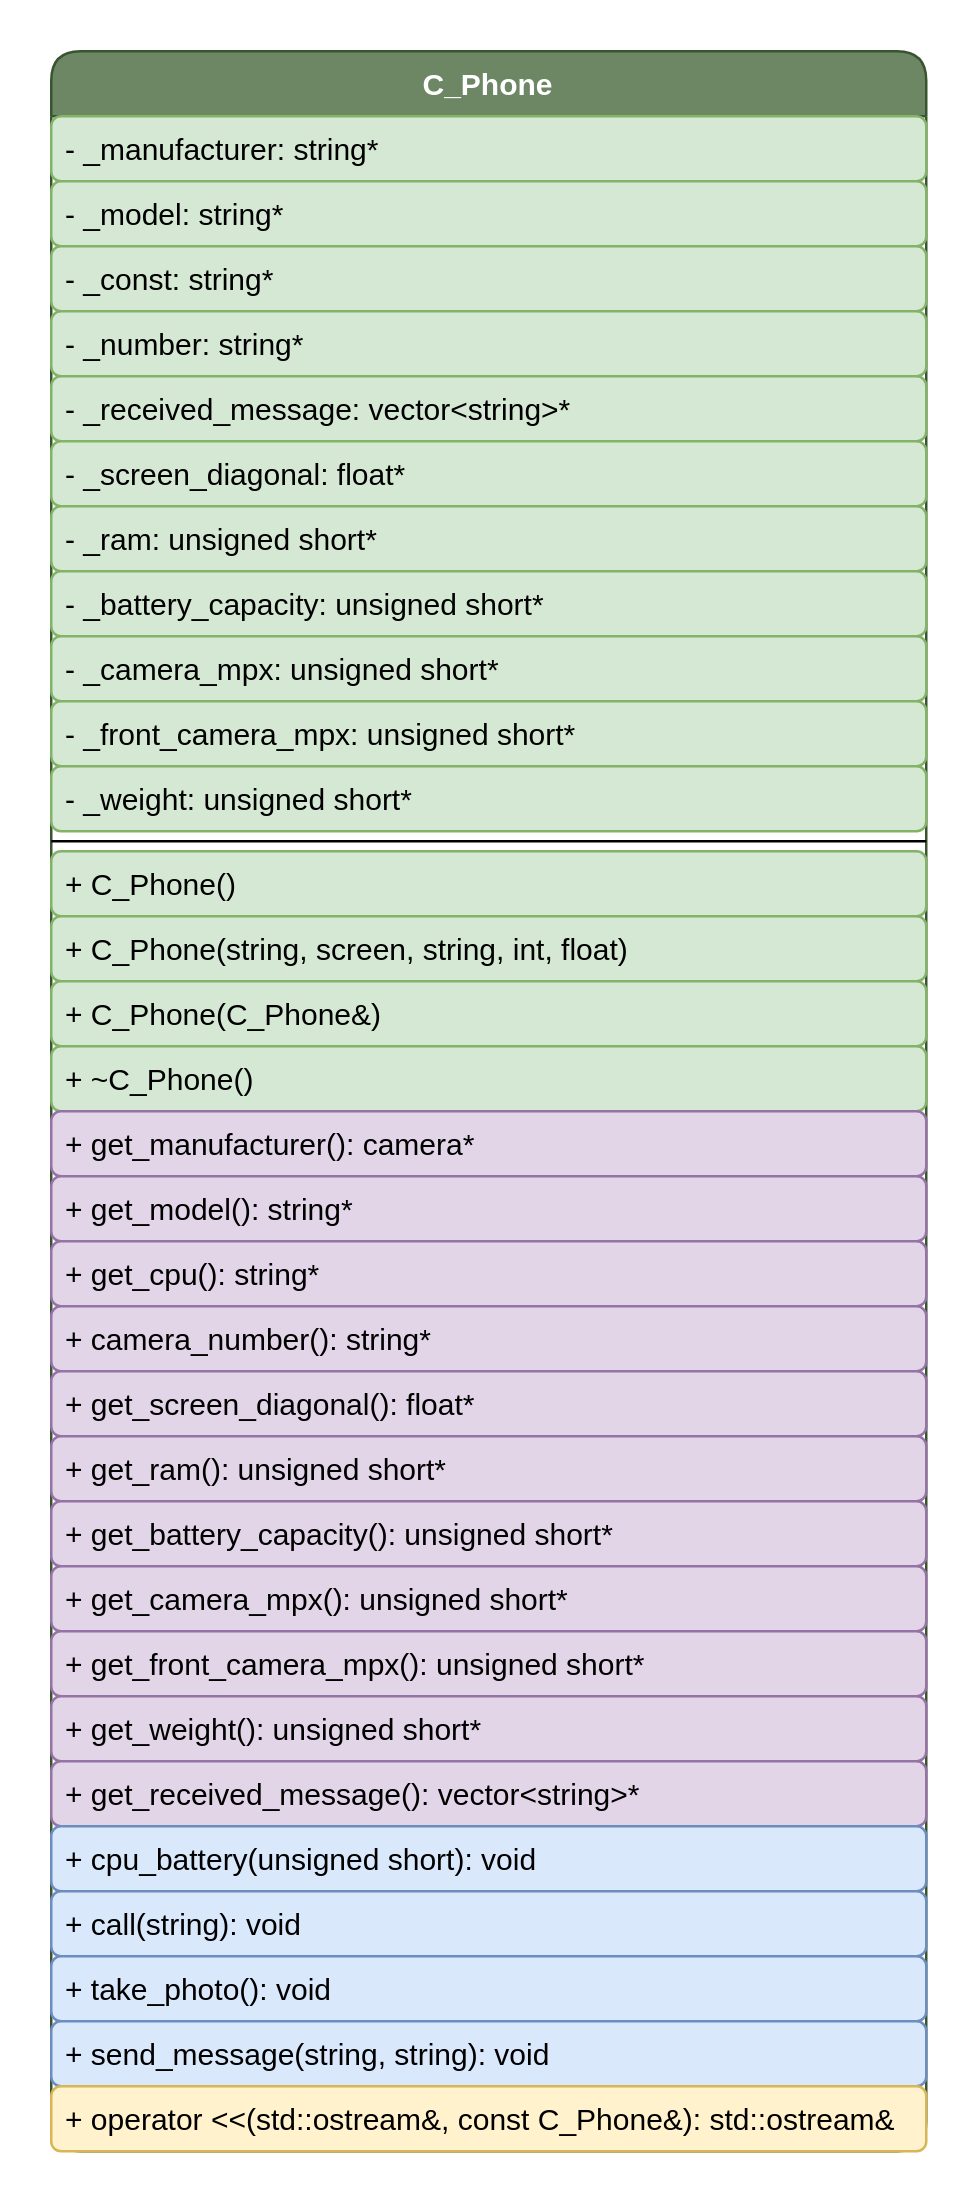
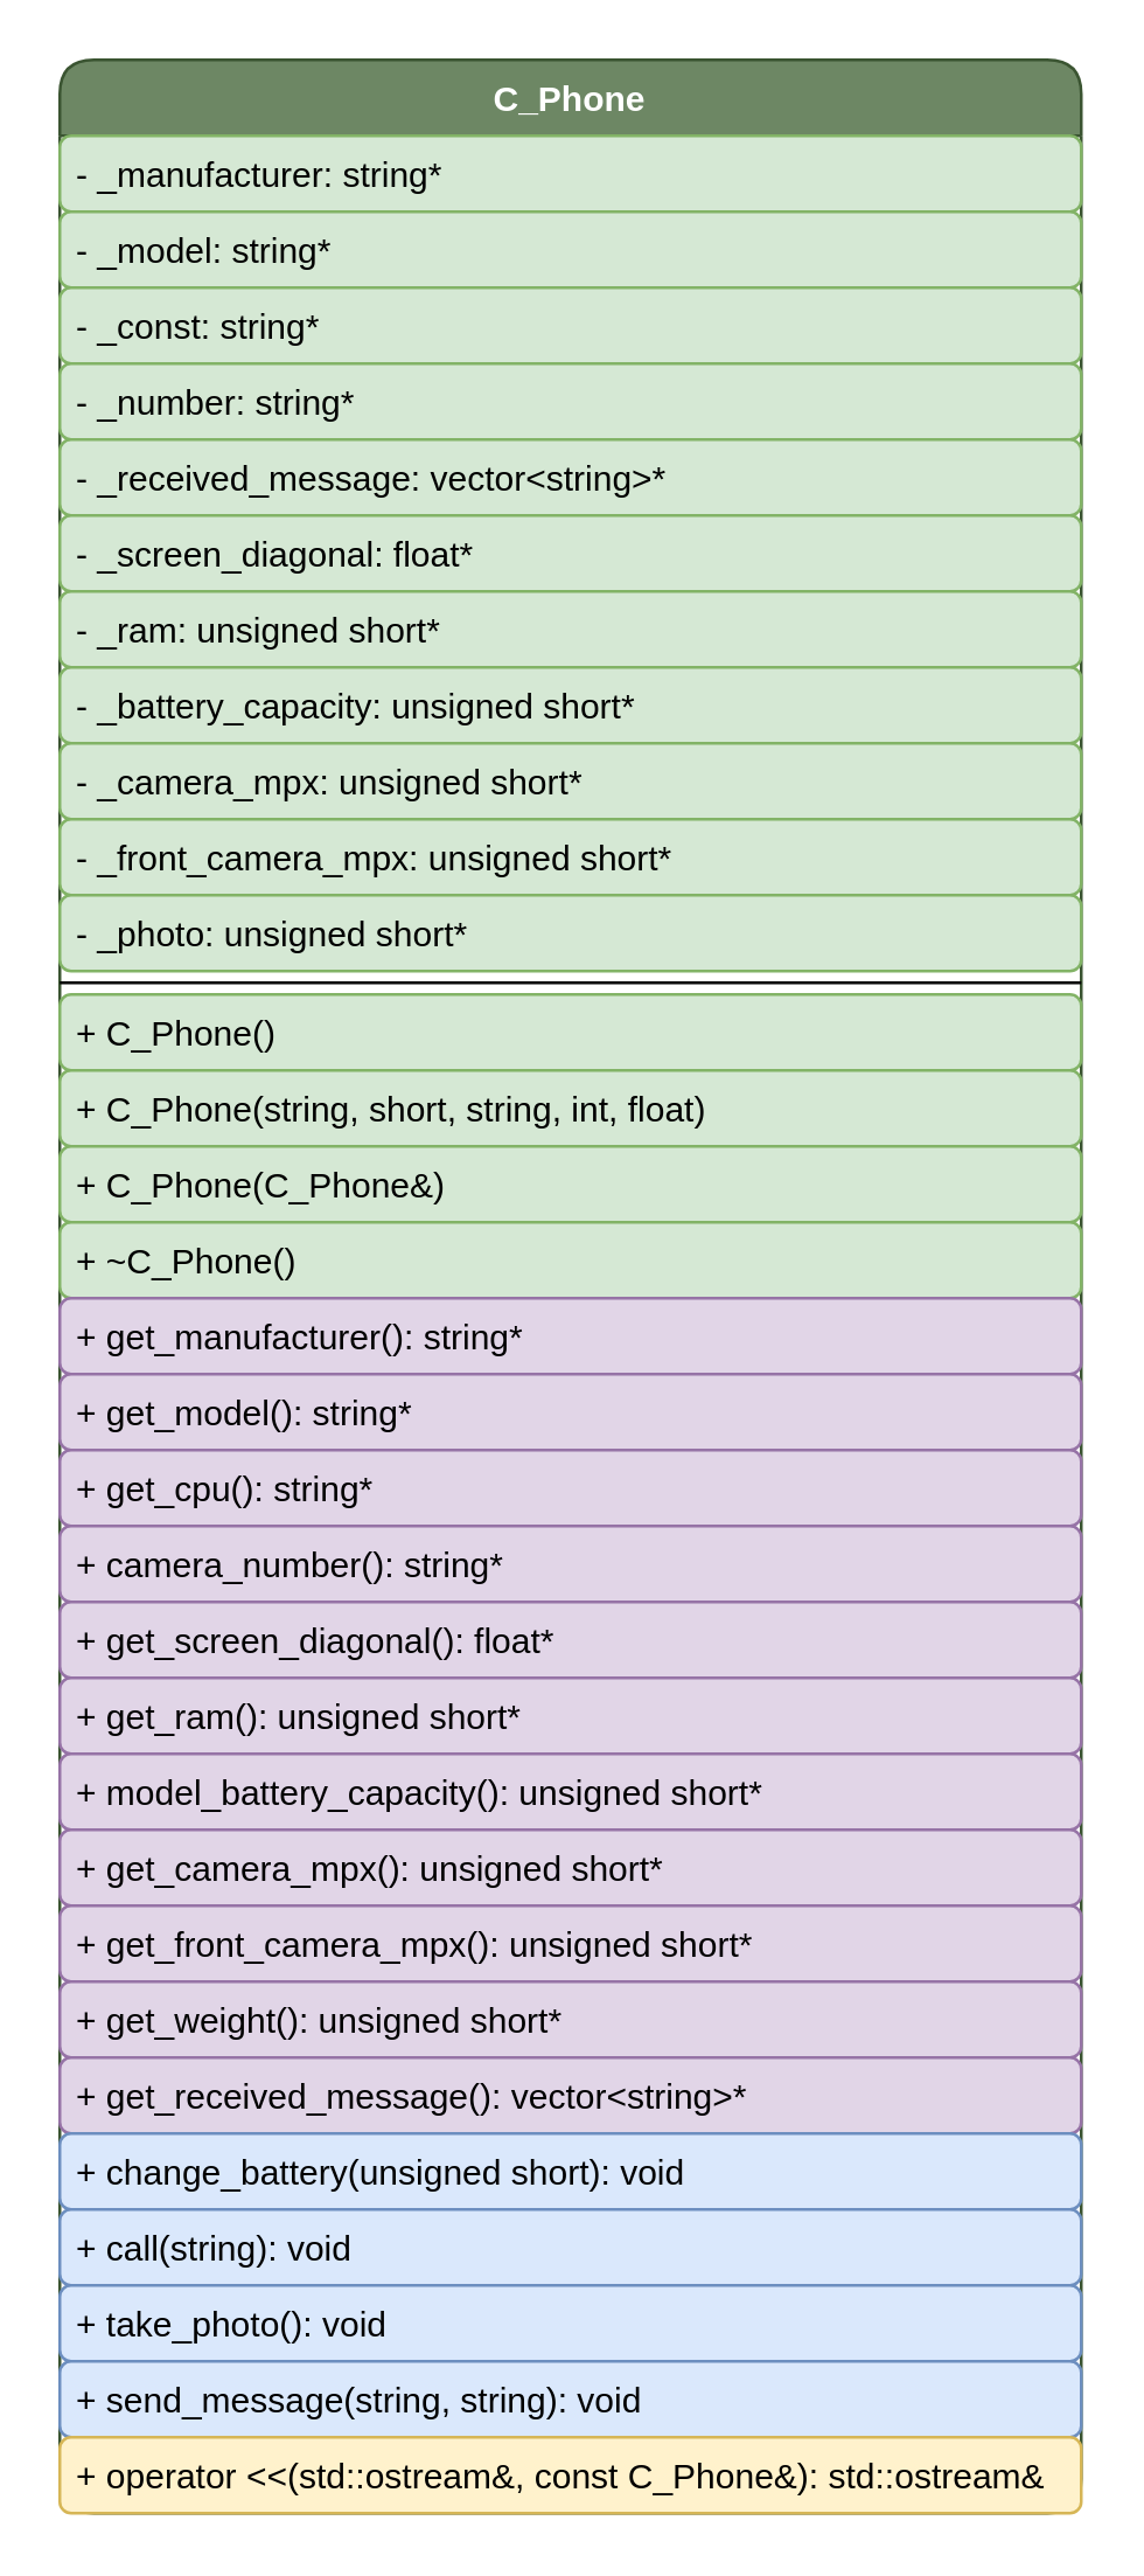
- <mxCell id="13" value="- _weight: unsigned short*" style="text;strokeColor=#82b366;fillColor=#d5e8d4;align=left;verticalAlign=top;spacingLeft=4;spacingRight=4;overflow=hidden;rotatable=0;points=[[0,0.5],[1,0.5]];portConstraint=eastwest;rounded=1;" vertex="1" parent="2"><mxGeometry y="286" width="350" height="26" as="geometry" /></mxCell>
+ <mxCell id="13" value="- _photo: unsigned short*" style="text;strokeColor=#82b366;fillColor=#d5e8d4;align=left;verticalAlign=top;spacingLeft=4;spacingRight=4;overflow=hidden;rotatable=0;points=[[0,0.5],[1,0.5]];portConstraint=eastwest;rounded=1;" vertex="1" parent="2"><mxGeometry y="286" width="350" height="26" as="geometry" /></mxCell>
- <mxCell id="16" value="+ C_Phone(string, screen, string, int, float)" style="text;strokeColor=#82b366;fillColor=#d5e8d4;align=left;verticalAlign=top;spacingLeft=4;spacingRight=4;overflow=hidden;rotatable=0;points=[[0,0.5],[1,0.5]];portConstraint=eastwest;rounded=1;" vertex="1" parent="2"><mxGeometry y="346" width="350" height="26" as="geometry" /></mxCell>
+ <mxCell id="16" value="+ C_Phone(string, short, string, int, float)" style="text;strokeColor=#82b366;fillColor=#d5e8d4;align=left;verticalAlign=top;spacingLeft=4;spacingRight=4;overflow=hidden;rotatable=0;points=[[0,0.5],[1,0.5]];portConstraint=eastwest;rounded=1;" vertex="1" parent="2"><mxGeometry y="346" width="350" height="26" as="geometry" /></mxCell>
- <mxCell id="19" value="+ get_manufacturer(): camera*" style="text;strokeColor=#9673a6;fillColor=#e1d5e7;align=left;verticalAlign=top;spacingLeft=4;spacingRight=4;overflow=hidden;rotatable=0;points=[[0,0.5],[1,0.5]];portConstraint=eastwest;rounded=1;" vertex="1" parent="2"><mxGeometry y="424" width="350" height="26" as="geometry" /></mxCell>
+ <mxCell id="19" value="+ get_manufacturer(): string*" style="text;strokeColor=#9673a6;fillColor=#e1d5e7;align=left;verticalAlign=top;spacingLeft=4;spacingRight=4;overflow=hidden;rotatable=0;points=[[0,0.5],[1,0.5]];portConstraint=eastwest;rounded=1;" vertex="1" parent="2"><mxGeometry y="424" width="350" height="26" as="geometry" /></mxCell>
- <mxCell id="25" value="+ get_battery_capacity(): unsigned short*" style="text;strokeColor=#9673a6;fillColor=#e1d5e7;align=left;verticalAlign=top;spacingLeft=4;spacingRight=4;overflow=hidden;rotatable=0;points=[[0,0.5],[1,0.5]];portConstraint=eastwest;rounded=1;" vertex="1" parent="2"><mxGeometry y="580" width="350" height="26" as="geometry" /></mxCell>
+ <mxCell id="25" value="+ model_battery_capacity(): unsigned short*" style="text;strokeColor=#9673a6;fillColor=#e1d5e7;align=left;verticalAlign=top;spacingLeft=4;spacingRight=4;overflow=hidden;rotatable=0;points=[[0,0.5],[1,0.5]];portConstraint=eastwest;rounded=1;" vertex="1" parent="2"><mxGeometry y="580" width="350" height="26" as="geometry" /></mxCell>
- <mxCell id="30" value="+ cpu_battery(unsigned short): void" style="text;strokeColor=#6c8ebf;fillColor=#dae8fc;align=left;verticalAlign=top;spacingLeft=4;spacingRight=4;overflow=hidden;rotatable=0;points=[[0,0.5],[1,0.5]];portConstraint=eastwest;rounded=1;" vertex="1" parent="2"><mxGeometry y="710" width="350" height="26" as="geometry" /></mxCell>
+ <mxCell id="30" value="+ change_battery(unsigned short): void" style="text;strokeColor=#6c8ebf;fillColor=#dae8fc;align=left;verticalAlign=top;spacingLeft=4;spacingRight=4;overflow=hidden;rotatable=0;points=[[0,0.5],[1,0.5]];portConstraint=eastwest;rounded=1;" vertex="1" parent="2"><mxGeometry y="710" width="350" height="26" as="geometry" /></mxCell>
